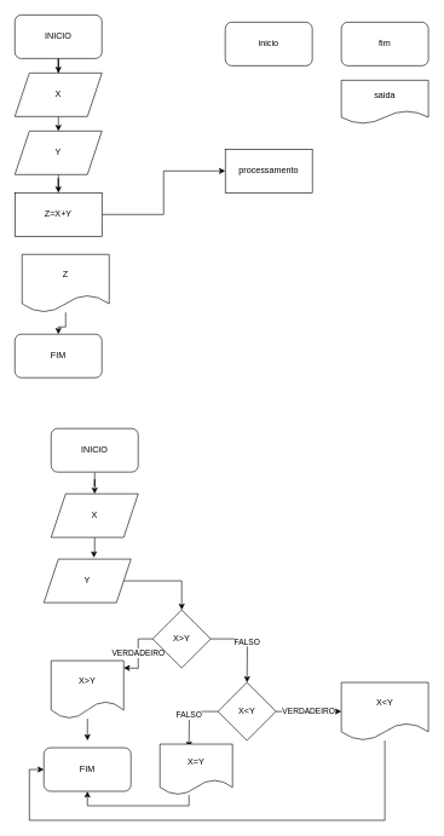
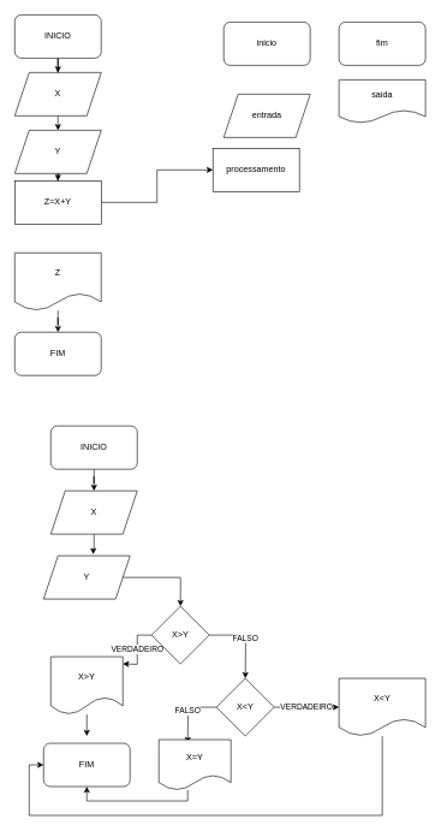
+ <mxCell id="4" value="entrada" style="shape=parallelogram;perimeter=parallelogramPerimeter;whiteSpace=wrap;html=1;fixedSize=1;" vertex="1" parent="1"><mxGeometry x="310" y="130" width="120" height="60" as="geometry" /></mxCell>
- <mxCell id="5" value="processamento" style="rounded=0;whiteSpace=wrap;html=1;" vertex="1" parent="1"><mxGeometry x="310" y="205" width="120" height="60" as="geometry" /></mxCell>
+ <mxCell id="5" value="processamento" style="rounded=0;whiteSpace=wrap;html=1;" vertex="1" parent="1"><mxGeometry x="295" y="205" width="120" height="60" as="geometry" /></mxCell>
- <mxCell id="14" value="Z=X+Y" style="rounded=0;whiteSpace=wrap;html=1;strokeColor=#000000;" vertex="1" parent="1"><mxGeometry x="20" y="265" width="120" height="60" as="geometry" /></mxCell>
+ <mxCell id="14" value="Z=X+Y" style="rounded=0;whiteSpace=wrap;html=1;strokeColor=#000000;" vertex="1" parent="1"><mxGeometry x="20" y="250" width="120" height="60" as="geometry" /></mxCell>
- <mxCell id="16" value="Z" style="shape=document;whiteSpace=wrap;html=1;boundedLbl=1;strokeColor=#000000;" vertex="1" parent="1"><mxGeometry x="30" y="350" width="120" height="80" as="geometry" /></mxCell>
+ <mxCell id="16" value="Z" style="shape=document;whiteSpace=wrap;html=1;boundedLbl=1;strokeColor=#000000;" vertex="1" parent="1"><mxGeometry x="20" y="350" width="120" height="80" as="geometry" /></mxCell>
